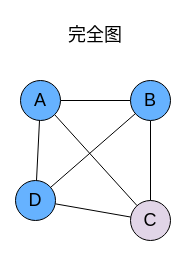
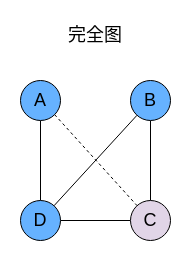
- <mxCell id="2" value="" style="rounded=0;orthogonalLoop=1;jettySize=auto;html=1;endArrow=none;startFill=0;" edge="1" parent="1" source="5" target="8"><mxGeometry relative="1" as="geometry" /></mxCell>
- <mxCell id="4" style="edgeStyle=none;rounded=0;orthogonalLoop=1;jettySize=auto;html=1;exitX=1;exitY=1;exitDx=0;exitDy=0;endArrow=none;startFill=0;" edge="1" parent="1" source="5" target="11"><mxGeometry relative="1" as="geometry" /></mxCell>
+ <mxCell id="4" style="edgeStyle=none;rounded=0;orthogonalLoop=1;jettySize=auto;html=1;exitX=1;exitY=1;exitDx=0;exitDy=0;endArrow=none;startFill=0;dashed=1;" edge="1" parent="1" source="5" target="11"><mxGeometry relative="1" as="geometry" /></mxCell>
- <mxCell id="10" value="&lt;font style=&quot;color: rgb(0, 0, 0); font-size: 18px;&quot;&gt;D&lt;/font&gt;" style="ellipse;whiteSpace=wrap;html=1;aspect=fixed;fillColor=#66B2FF;" vertex="1" parent="1"><mxGeometry x="15" y="180" width="40" height="40" as="geometry" /></mxCell>
+ <mxCell id="10" value="&lt;font style=&quot;color: rgb(0, 0, 0); font-size: 18px;&quot;&gt;D&lt;/font&gt;" style="ellipse;whiteSpace=wrap;html=1;aspect=fixed;fillColor=#66B2FF;" vertex="1" parent="1"><mxGeometry x="20" y="200" width="40" height="40" as="geometry" /></mxCell>
